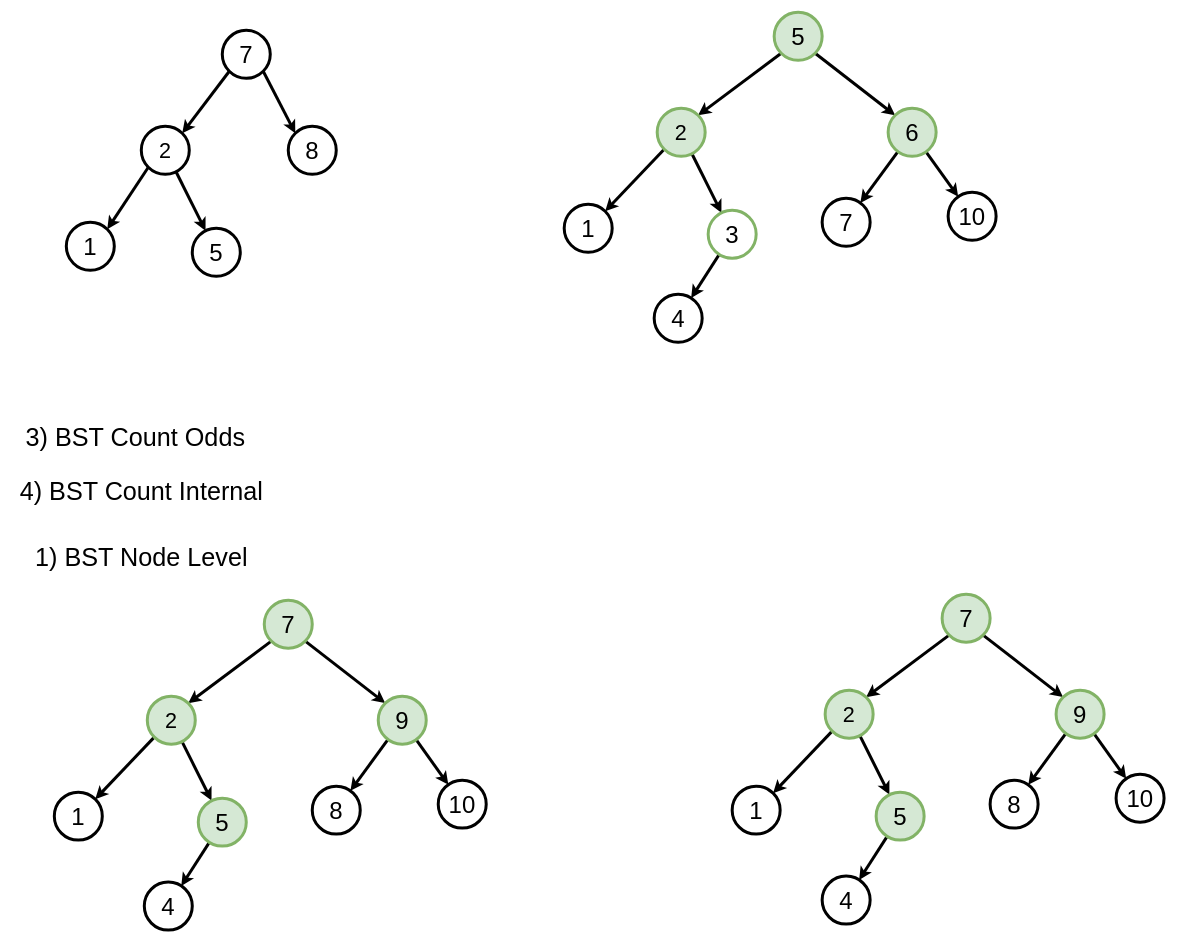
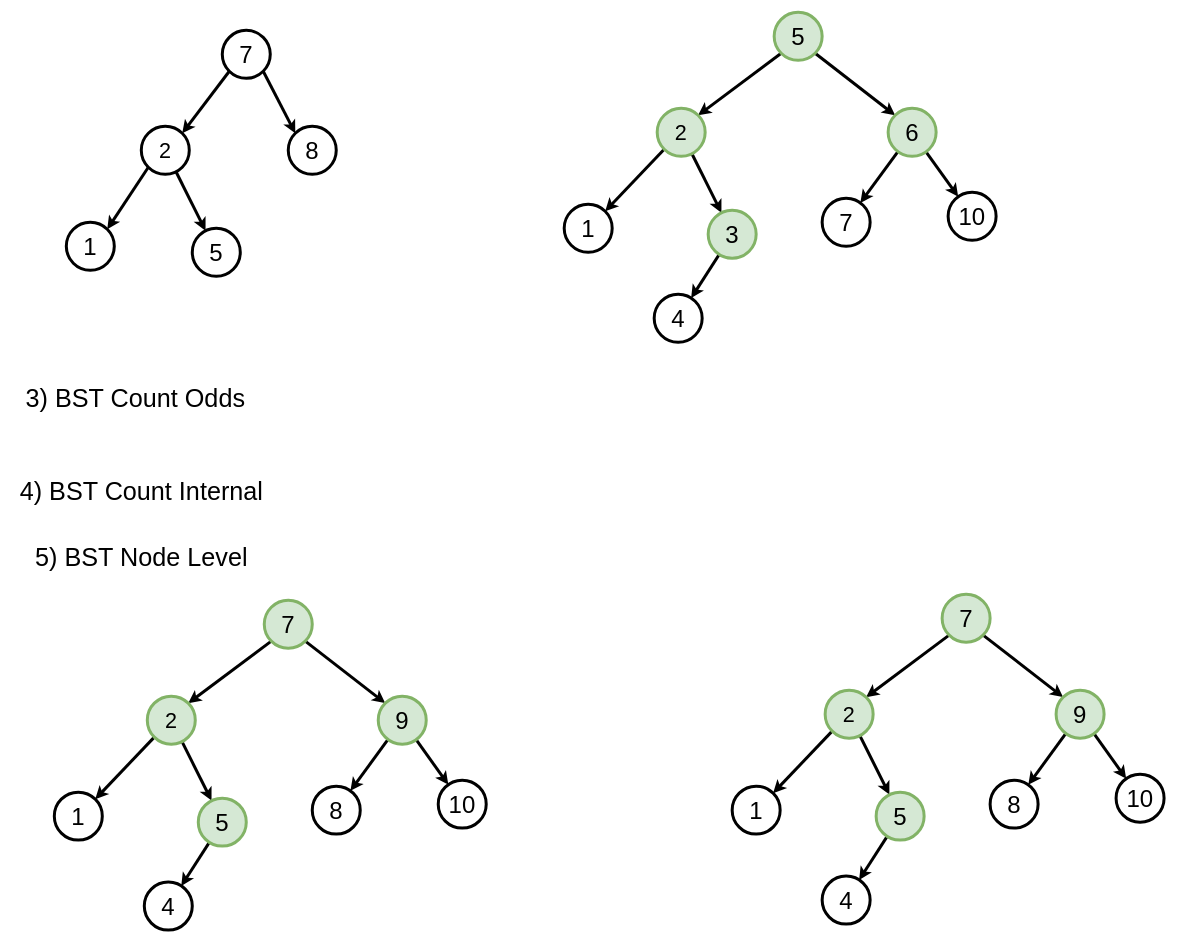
- <mxCell id="40" value="&lt;font style=&quot;font-size: 40px;&quot;&gt;3&lt;/font&gt;" style="ellipse;whiteSpace=wrap;html=1;aspect=fixed;strokeWidth=5;fillColor=#ffffff;strokeColor=#82b366;" vertex="1" parent="1"><mxGeometry x="1180" y="350" width="80" height="80" as="geometry" /></mxCell>
+ <mxCell id="40" value="&lt;font style=&quot;font-size: 40px;&quot;&gt;3&lt;/font&gt;" style="ellipse;whiteSpace=wrap;html=1;aspect=fixed;strokeWidth=5;fillColor=#d5e8d4;strokeColor=#82b366;" vertex="1" parent="1"><mxGeometry x="1180" y="350" width="80" height="80" as="geometry" /></mxCell>
- <mxCell id="10" value="&lt;font style=&quot;font-size: 42px;&quot;&gt;3) BST Count Odds&lt;font style=&quot;font-size: 42px;&quot;&gt;&lt;br&gt;&lt;/font&gt;&lt;/font&gt;" style="text;html=1;align=center;verticalAlign=middle;resizable=0;points=[];autosize=1;strokeColor=none;fillColor=none;" vertex="1" parent="1"><mxGeometry x="30" y="700" width="390" height="60" as="geometry" /></mxCell>
+ <mxCell id="10" value="&lt;font style=&quot;font-size: 42px;&quot;&gt;3) BST Count Odds&lt;font style=&quot;font-size: 42px;&quot;&gt;&lt;br&gt;&lt;/font&gt;&lt;/font&gt;" style="text;html=1;align=center;verticalAlign=middle;resizable=0;points=[];autosize=1;strokeColor=none;fillColor=none;" vertex="1" parent="1"><mxGeometry x="30" y="635" width="390" height="60" as="geometry" /></mxCell>
- <mxCell id="38" value="&lt;font style=&quot;font-size: 42px;&quot;&gt;1) BST Node Level&lt;font style=&quot;font-size: 42px;&quot;&gt;&lt;br&gt;&lt;/font&gt;&lt;/font&gt;" style="text;html=1;align=center;verticalAlign=middle;resizable=0;points=[];autosize=1;strokeColor=none;fillColor=none;" vertex="1" parent="1"><mxGeometry x="45" y="900" width="380" height="60" as="geometry" /></mxCell>
+ <mxCell id="38" value="&lt;font style=&quot;font-size: 42px;&quot;&gt;5) BST Node Level&lt;font style=&quot;font-size: 42px;&quot;&gt;&lt;br&gt;&lt;/font&gt;&lt;/font&gt;" style="text;html=1;align=center;verticalAlign=middle;resizable=0;points=[];autosize=1;strokeColor=none;fillColor=none;" vertex="1" parent="1"><mxGeometry x="45" y="900" width="380" height="60" as="geometry" /></mxCell>
